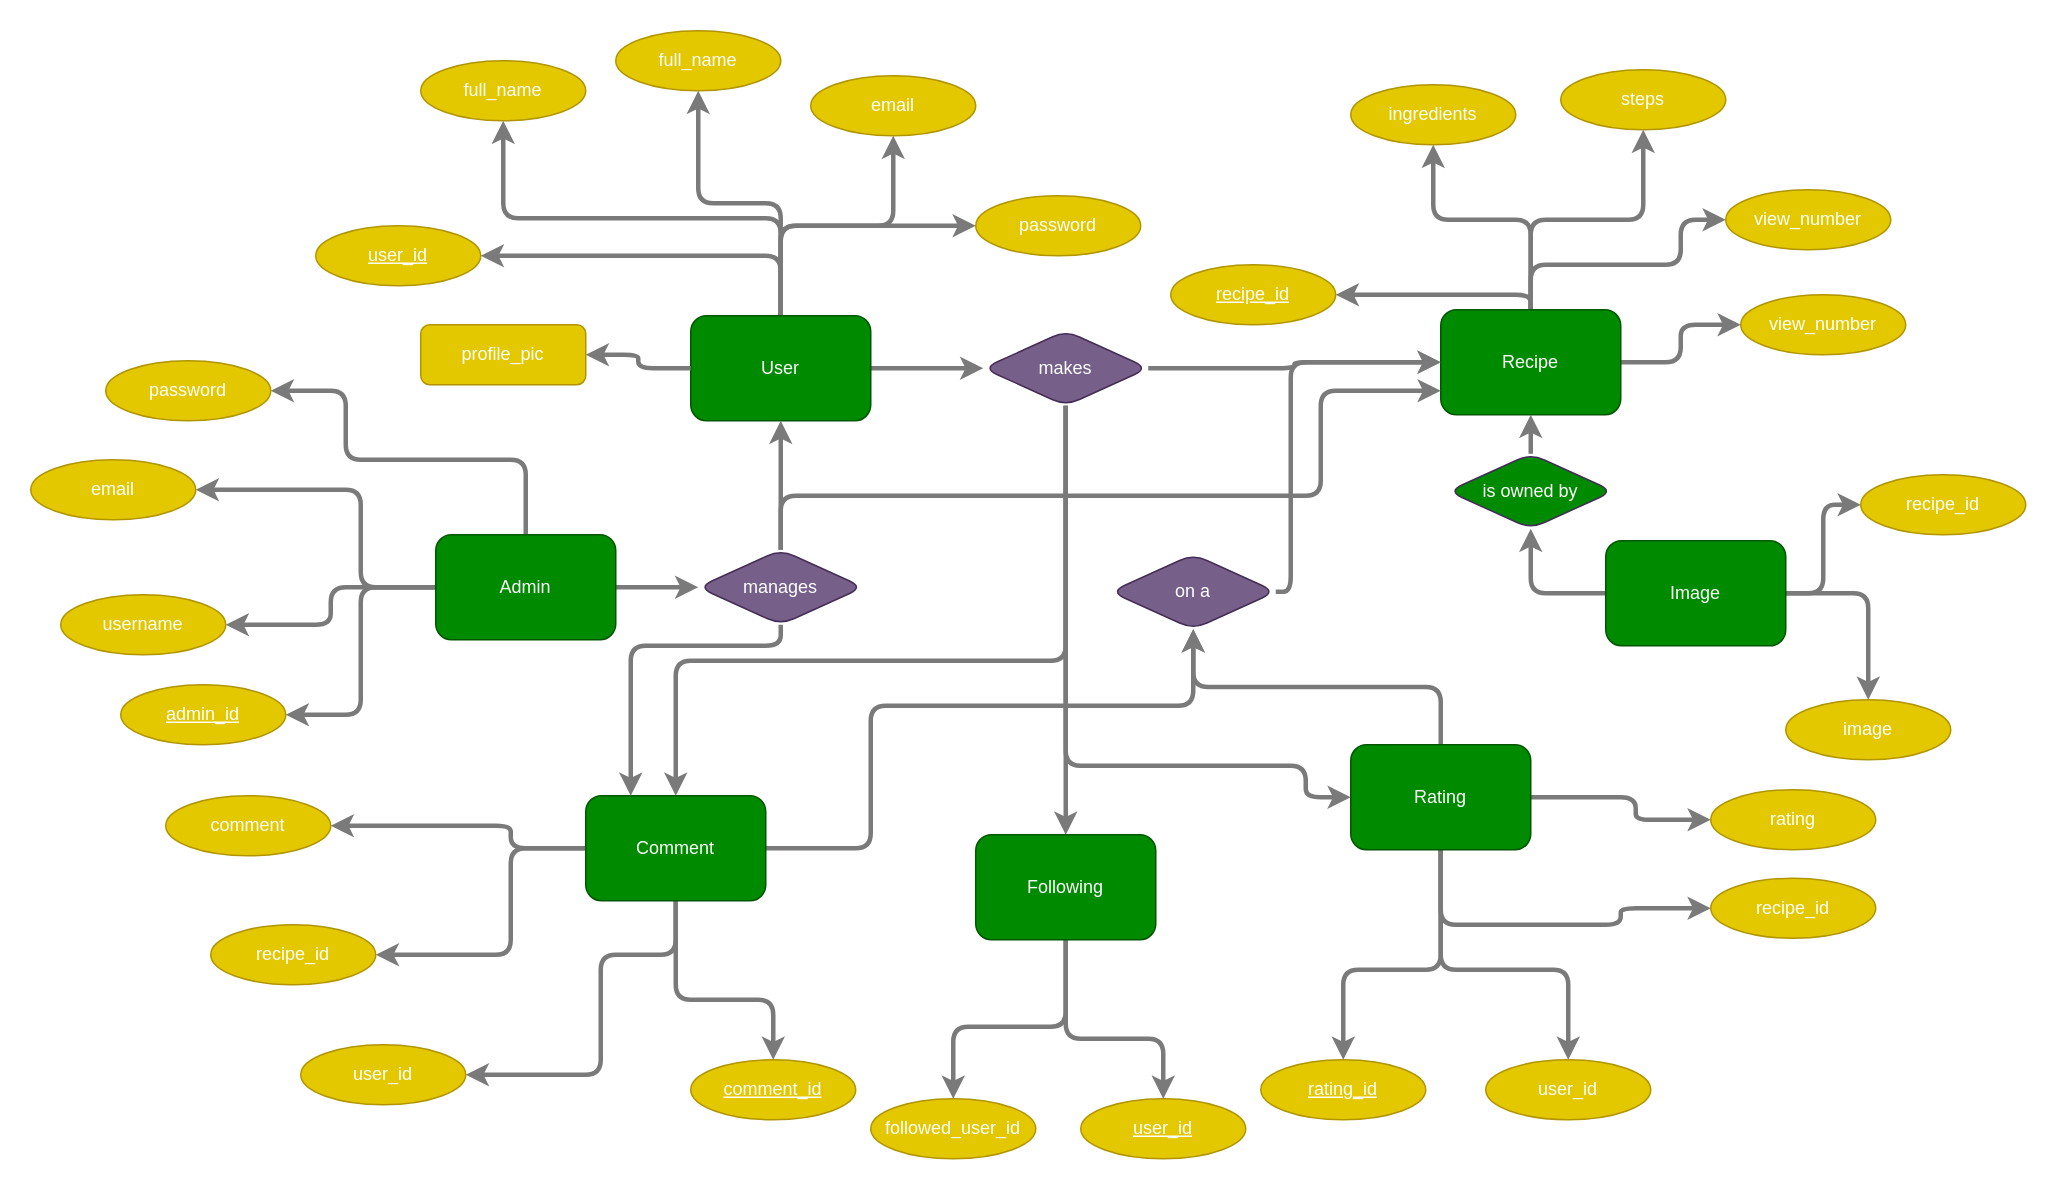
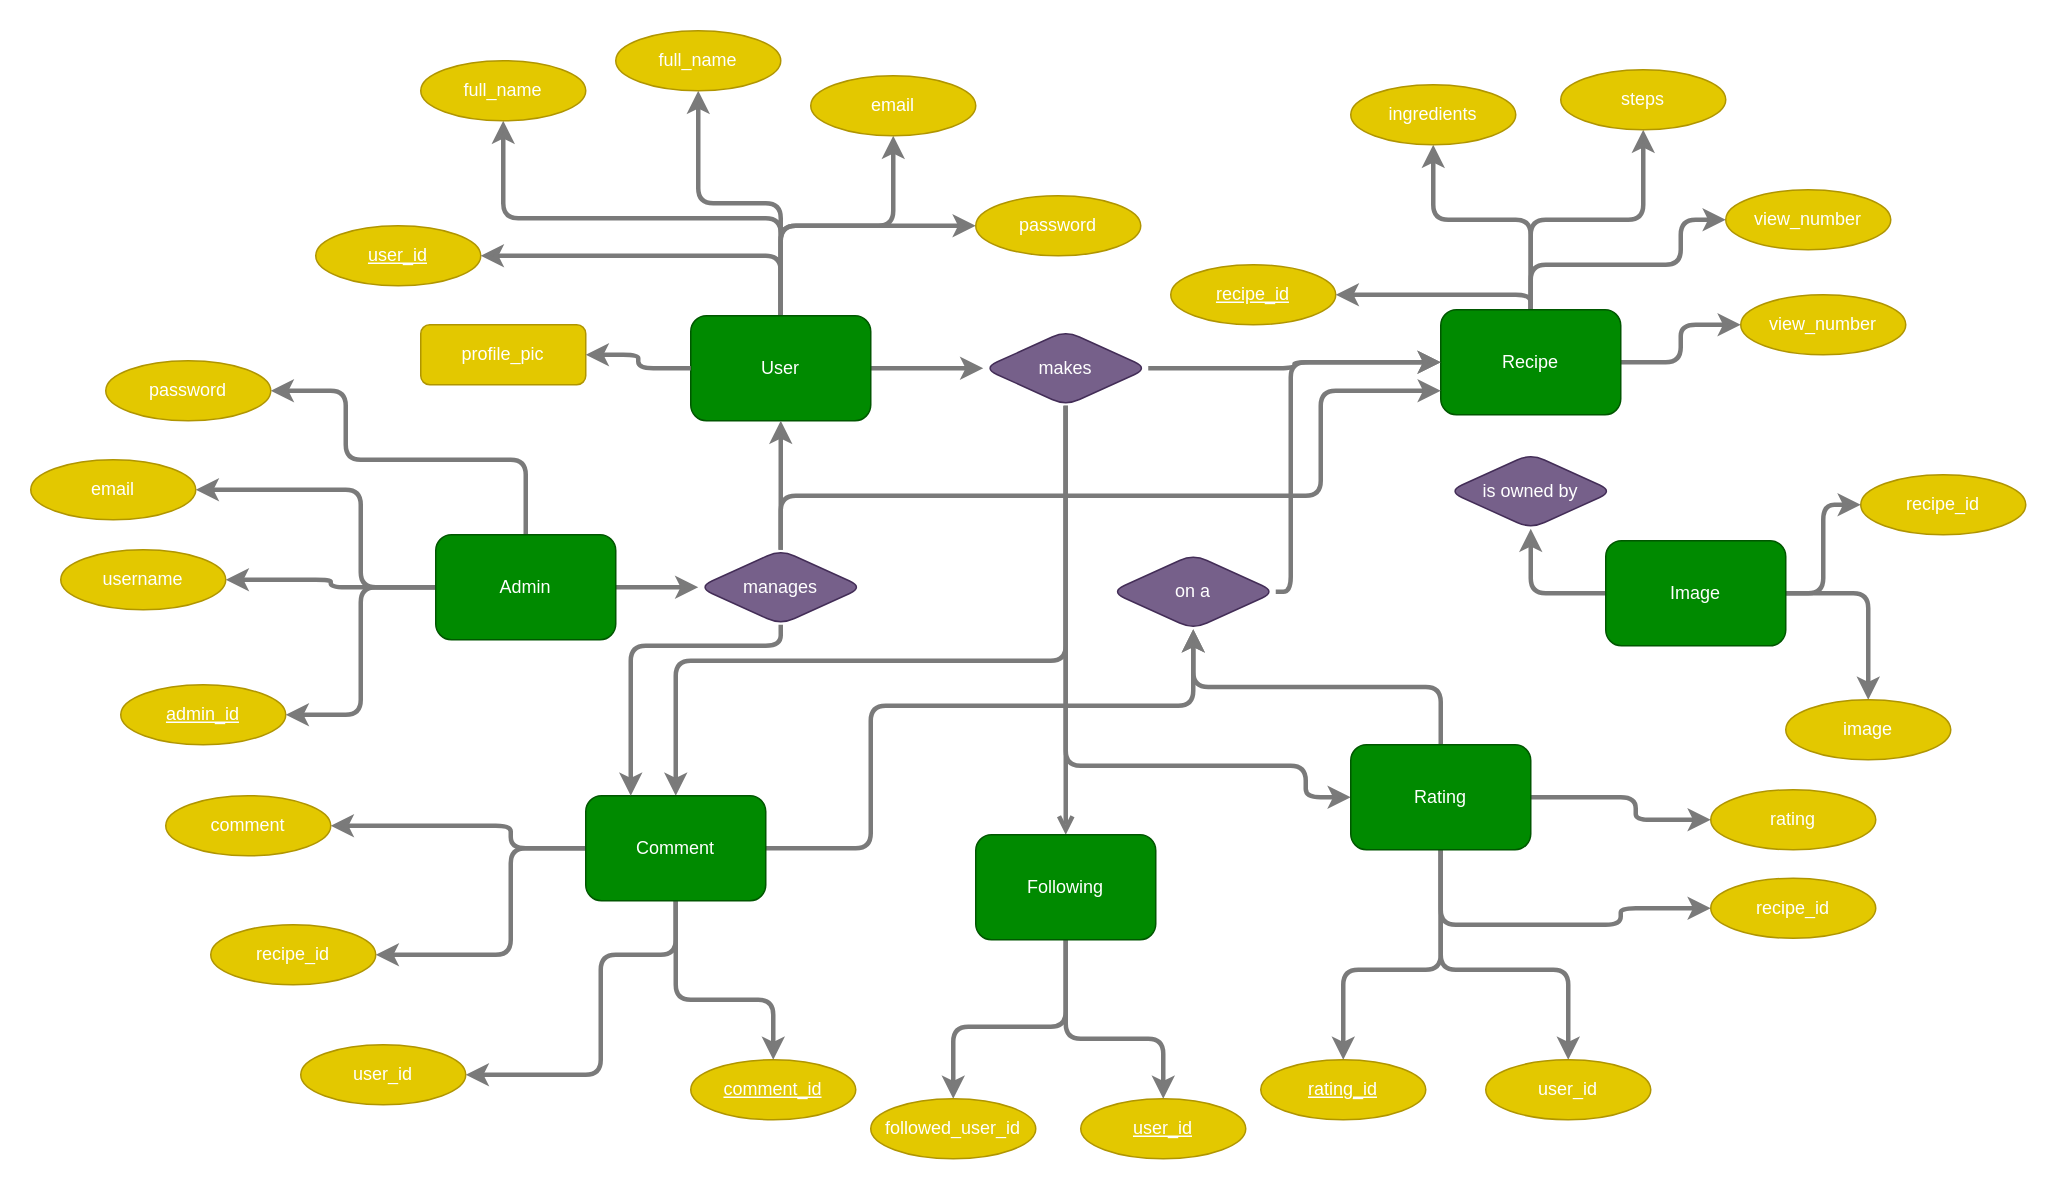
- <mxCell id="73" style="edgeStyle=orthogonalEdgeStyle;rounded=1;jumpSize=10;orthogonalLoop=1;jettySize=auto;html=1;exitX=0.5;exitY=0;exitDx=0;exitDy=0;entryX=0.5;entryY=1;entryDx=0;entryDy=0;strokeColor=#7A7A7A;strokeWidth=3;fontColor=#FFFFFF;elbow=vertical;" parent="1" source="74" target="25" edge="1"><mxGeometry relative="1" as="geometry" /></mxCell>
- <mxCell id="74" value="is owned by" style="rhombus;whiteSpace=wrap;html=1;rounded=1;fillColor=#008a00;strokeColor=#432D57;fontColor=#ffffff;" parent="1" vertex="1"><mxGeometry x="965" y="302" width="110" height="50" as="geometry" /></mxCell>
+ <mxCell id="74" value="is owned by" style="rhombus;whiteSpace=wrap;html=1;rounded=1;fillColor=#76608a;strokeColor=#432D57;fontColor=#ffffff;" parent="1" vertex="1"><mxGeometry x="965" y="302" width="110" height="50" as="geometry" /></mxCell>
- <mxCell id="37" value="&lt;font color=&quot;#ffffff&quot;&gt;username&lt;/font&gt;" style="ellipse;whiteSpace=wrap;html=1;rounded=1;fillColor=#e3c800;strokeColor=#B09500;fontColor=#000000;" parent="1" vertex="1"><mxGeometry x="40" y="396" width="110" height="40" as="geometry" /></mxCell>
+ <mxCell id="37" value="&lt;font color=&quot;#ffffff&quot;&gt;username&lt;/font&gt;" style="ellipse;whiteSpace=wrap;html=1;rounded=1;fillColor=#e3c800;strokeColor=#B09500;fontColor=#000000;" parent="1" vertex="1"><mxGeometry x="40" y="366" width="110" height="40" as="geometry" /></mxCell>
- <mxCell id="4" style="edgeStyle=orthogonalEdgeStyle;rounded=1;jumpSize=10;orthogonalLoop=1;jettySize=auto;html=1;exitX=0.5;exitY=1;exitDx=0;exitDy=0;entryX=0.5;entryY=0;entryDx=0;entryDy=0;strokeColor=#7A7A7A;strokeWidth=3;fontColor=#FFFFFF;elbow=vertical;" parent="1" source="7" target="53" edge="1"><mxGeometry relative="1" as="geometry" /></mxCell>
+ <mxCell id="4" style="edgeStyle=orthogonalEdgeStyle;rounded=1;jumpSize=10;orthogonalLoop=1;jettySize=auto;html=1;exitX=0.5;exitY=1;exitDx=0;exitDy=0;entryX=0.5;entryY=0;entryDx=0;entryDy=0;strokeColor=#7A7A7A;strokeWidth=3;fontColor=#FFFFFF;elbow=vertical;endArrow=open;" parent="1" source="7" target="53" edge="1"><mxGeometry relative="1" as="geometry" /></mxCell>
